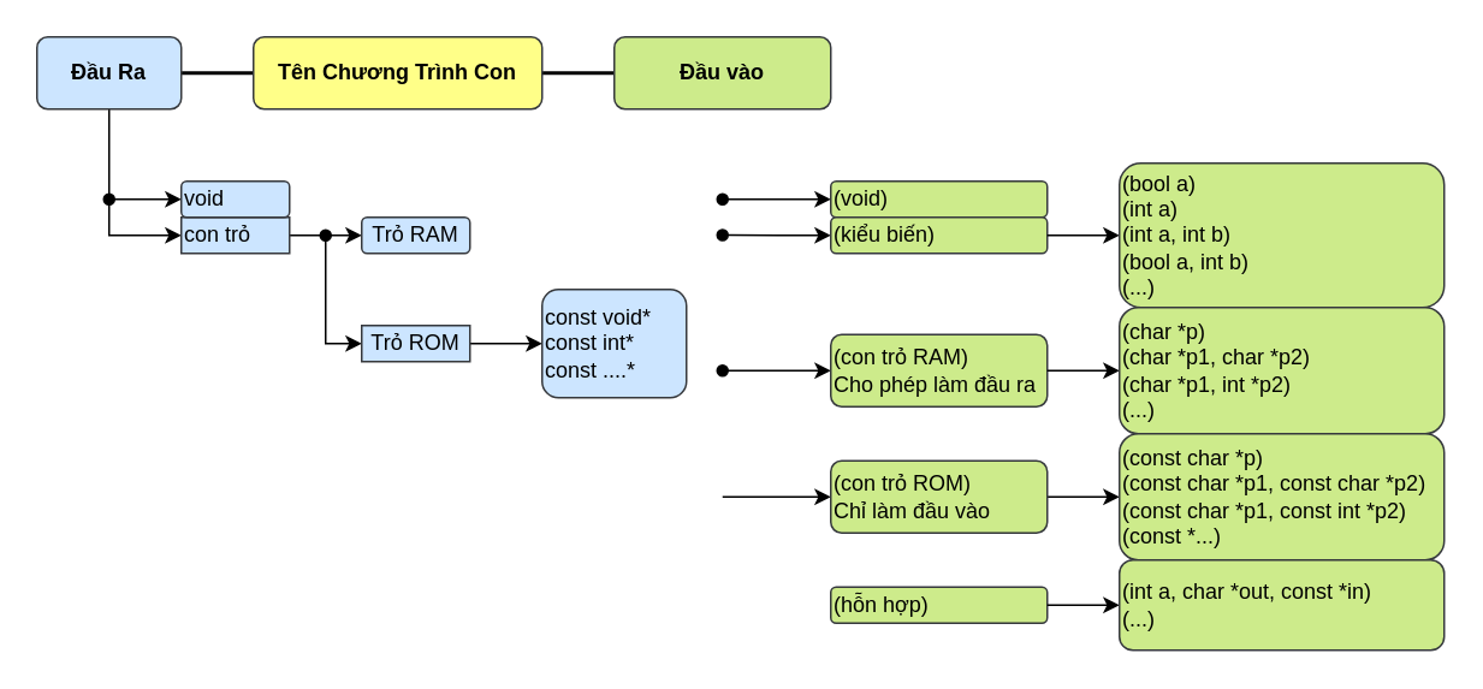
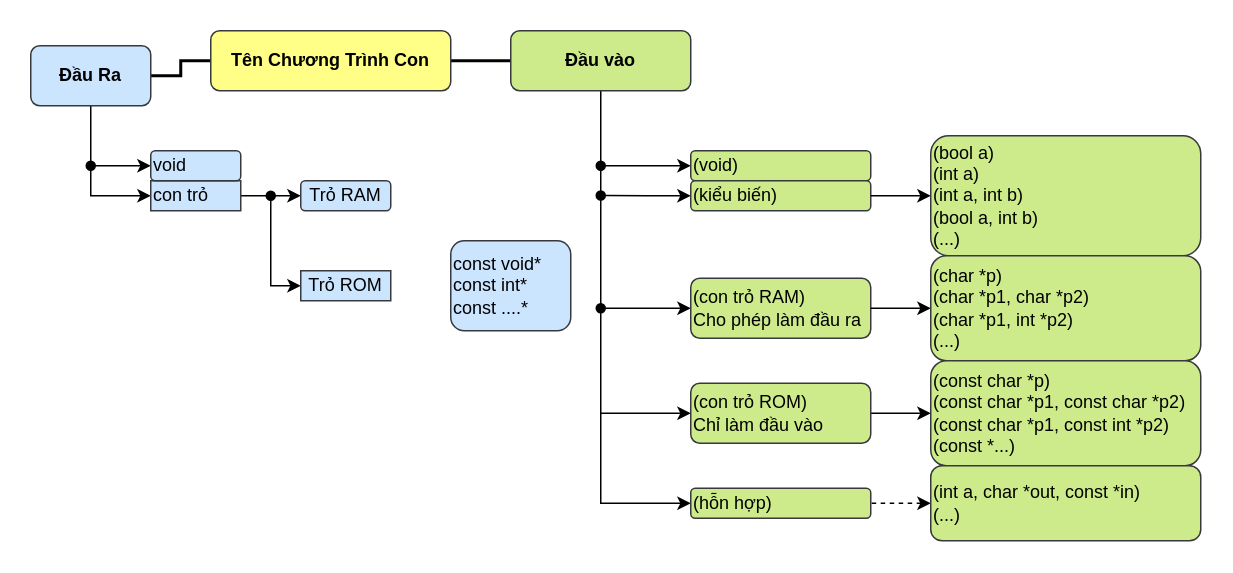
- <mxCell id="4" value="Đầu Ra" style="rounded=1;whiteSpace=wrap;html=1;fillColor=#cce5ff;strokeColor=#36393d;fontStyle=1" vertex="1" parent="1"><mxGeometry x="20" y="20" width="80" height="40" as="geometry" /></mxCell>
+ <mxCell id="4" value="Đầu Ra" style="rounded=1;whiteSpace=wrap;html=1;fillColor=#cce5ff;strokeColor=#36393d;fontStyle=1" vertex="1" parent="1"><mxGeometry x="20" y="30" width="80" height="40" as="geometry" /></mxCell>
- <mxCell id="22" style="edgeStyle=orthogonalEdgeStyle;rounded=0;orthogonalLoop=1;jettySize=auto;html=1;entryX=0;entryY=0.5;entryDx=0;entryDy=0;startArrow=none;startFill=0;endArrow=classic;endFill=1;strokeWidth=1;" edge="1" parent="1" source="23" target="28"><mxGeometry relative="1" as="geometry" /></mxCell>
+ <mxCell id="7" style="edgeStyle=orthogonalEdgeStyle;rounded=0;orthogonalLoop=1;jettySize=auto;html=1;entryX=0;entryY=0.5;entryDx=0;entryDy=0;" edge="1" parent="1" source="8" target="15"><mxGeometry relative="1" as="geometry" /></mxCell>
- <mxCell id="33" style="edgeStyle=orthogonalEdgeStyle;rounded=0;orthogonalLoop=1;jettySize=auto;html=1;entryX=1;entryY=0.5;entryDx=0;entryDy=0;startArrow=classic;startFill=1;endArrow=none;endFill=0;" edge="1" parent="1" source="34" target="15"><mxGeometry relative="1" as="geometry" /></mxCell>
+ <mxCell id="33" style="edgeStyle=orthogonalEdgeStyle;rounded=0;orthogonalLoop=1;jettySize=auto;html=1;entryX=1;entryY=0.5;entryDx=0;entryDy=0;startArrow=classic;startFill=1;endArrow=none;endFill=0;dashed=1;" edge="1" parent="1" source="34" target="15"><mxGeometry relative="1" as="geometry" /></mxCell>
